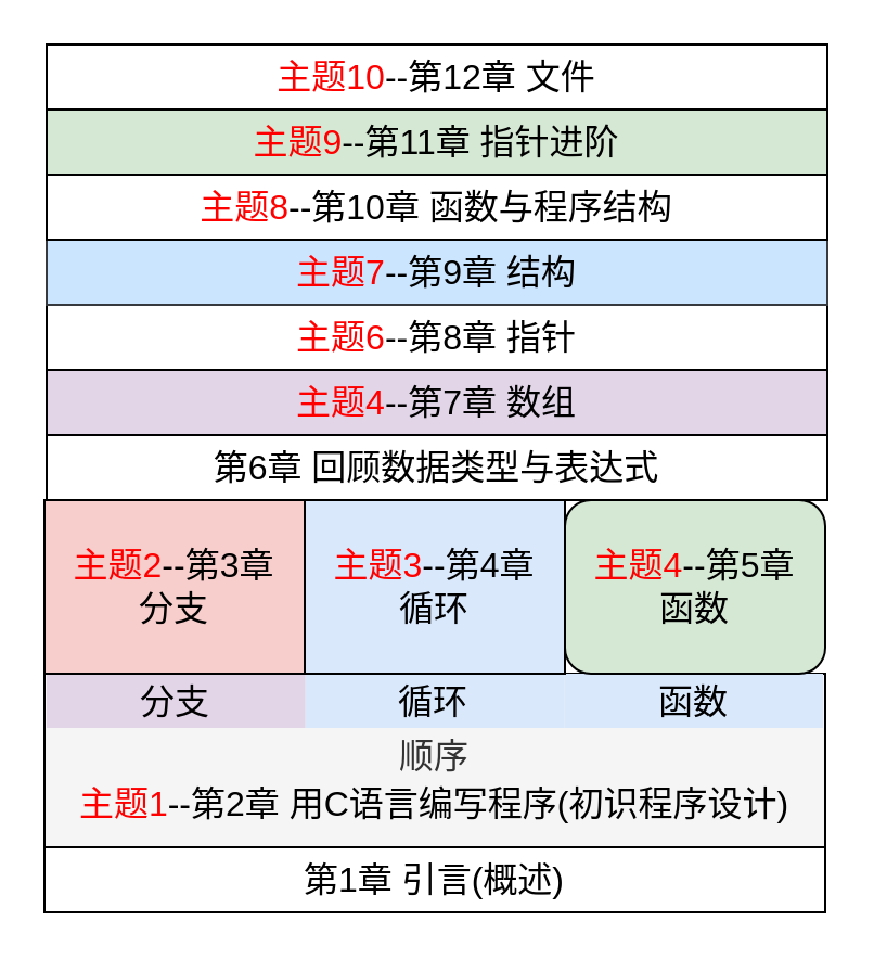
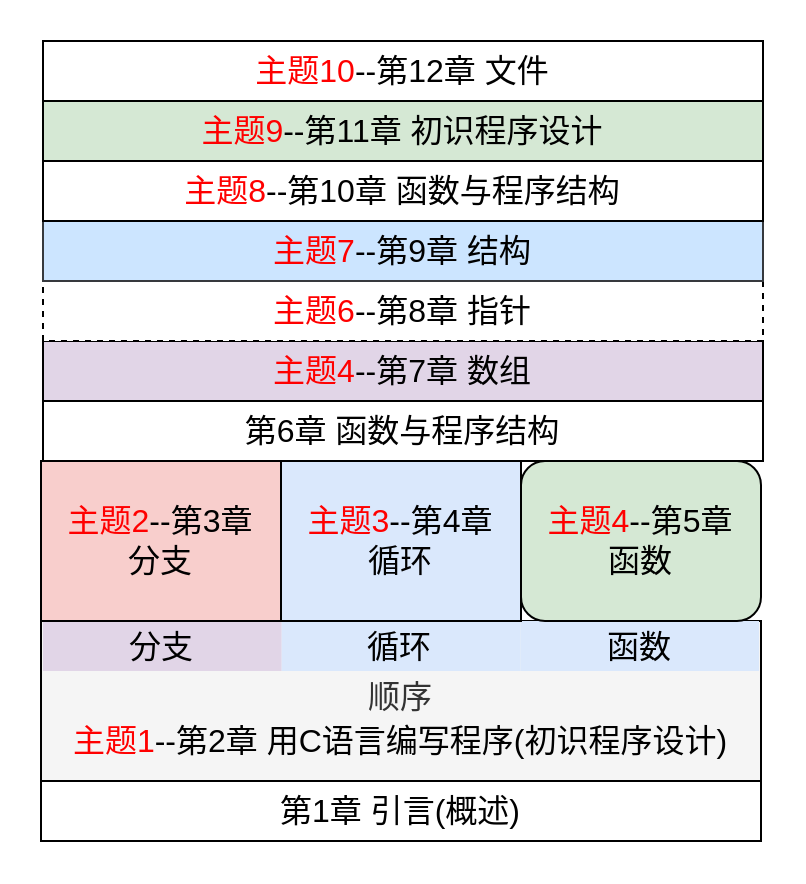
- <mxCell id="18" value="&lt;font color=&quot;#ff0000&quot;&gt;主题9&lt;/font&gt;--第11章&amp;nbsp;指针进阶" style="rounded=0;whiteSpace=wrap;html=1;fontSize=16;fillColor=#d5e8d4;" vertex="1" parent="1"><mxGeometry x="21" y="50" width="360" height="30" as="geometry" /></mxCell>
+ <mxCell id="18" value="&lt;font color=&quot;#ff0000&quot;&gt;主题9&lt;/font&gt;--第11章&amp;nbsp;初识程序设计" style="rounded=0;whiteSpace=wrap;html=1;fontSize=16;fillColor=#d5e8d4;" vertex="1" parent="1"><mxGeometry x="21" y="50" width="360" height="30" as="geometry" /></mxCell>
- <mxCell id="15" value="&lt;font color=&quot;#ff0000&quot;&gt;主题6&lt;/font&gt;--第8章&amp;nbsp;指针" style="rounded=0;whiteSpace=wrap;html=1;fontSize=16;" vertex="1" parent="1"><mxGeometry x="21" y="140" width="360" height="30" as="geometry" /></mxCell>
+ <mxCell id="15" value="&lt;font color=&quot;#ff0000&quot;&gt;主题6&lt;/font&gt;--第8章&amp;nbsp;指针" style="rounded=0;whiteSpace=wrap;html=1;fontSize=16;dashed=1;" vertex="1" parent="1"><mxGeometry x="21" y="140" width="360" height="30" as="geometry" /></mxCell>
- <mxCell id="13" value="第6章&amp;nbsp;回顾数据类型与表达式" style="rounded=0;whiteSpace=wrap;html=1;fontSize=16;" vertex="1" parent="1"><mxGeometry x="21" y="200" width="360" height="30" as="geometry" /></mxCell>
+ <mxCell id="13" value="第6章&amp;nbsp;函数与程序结构" style="rounded=0;whiteSpace=wrap;html=1;fontSize=16;" vertex="1" parent="1"><mxGeometry x="21" y="200" width="360" height="30" as="geometry" /></mxCell>
